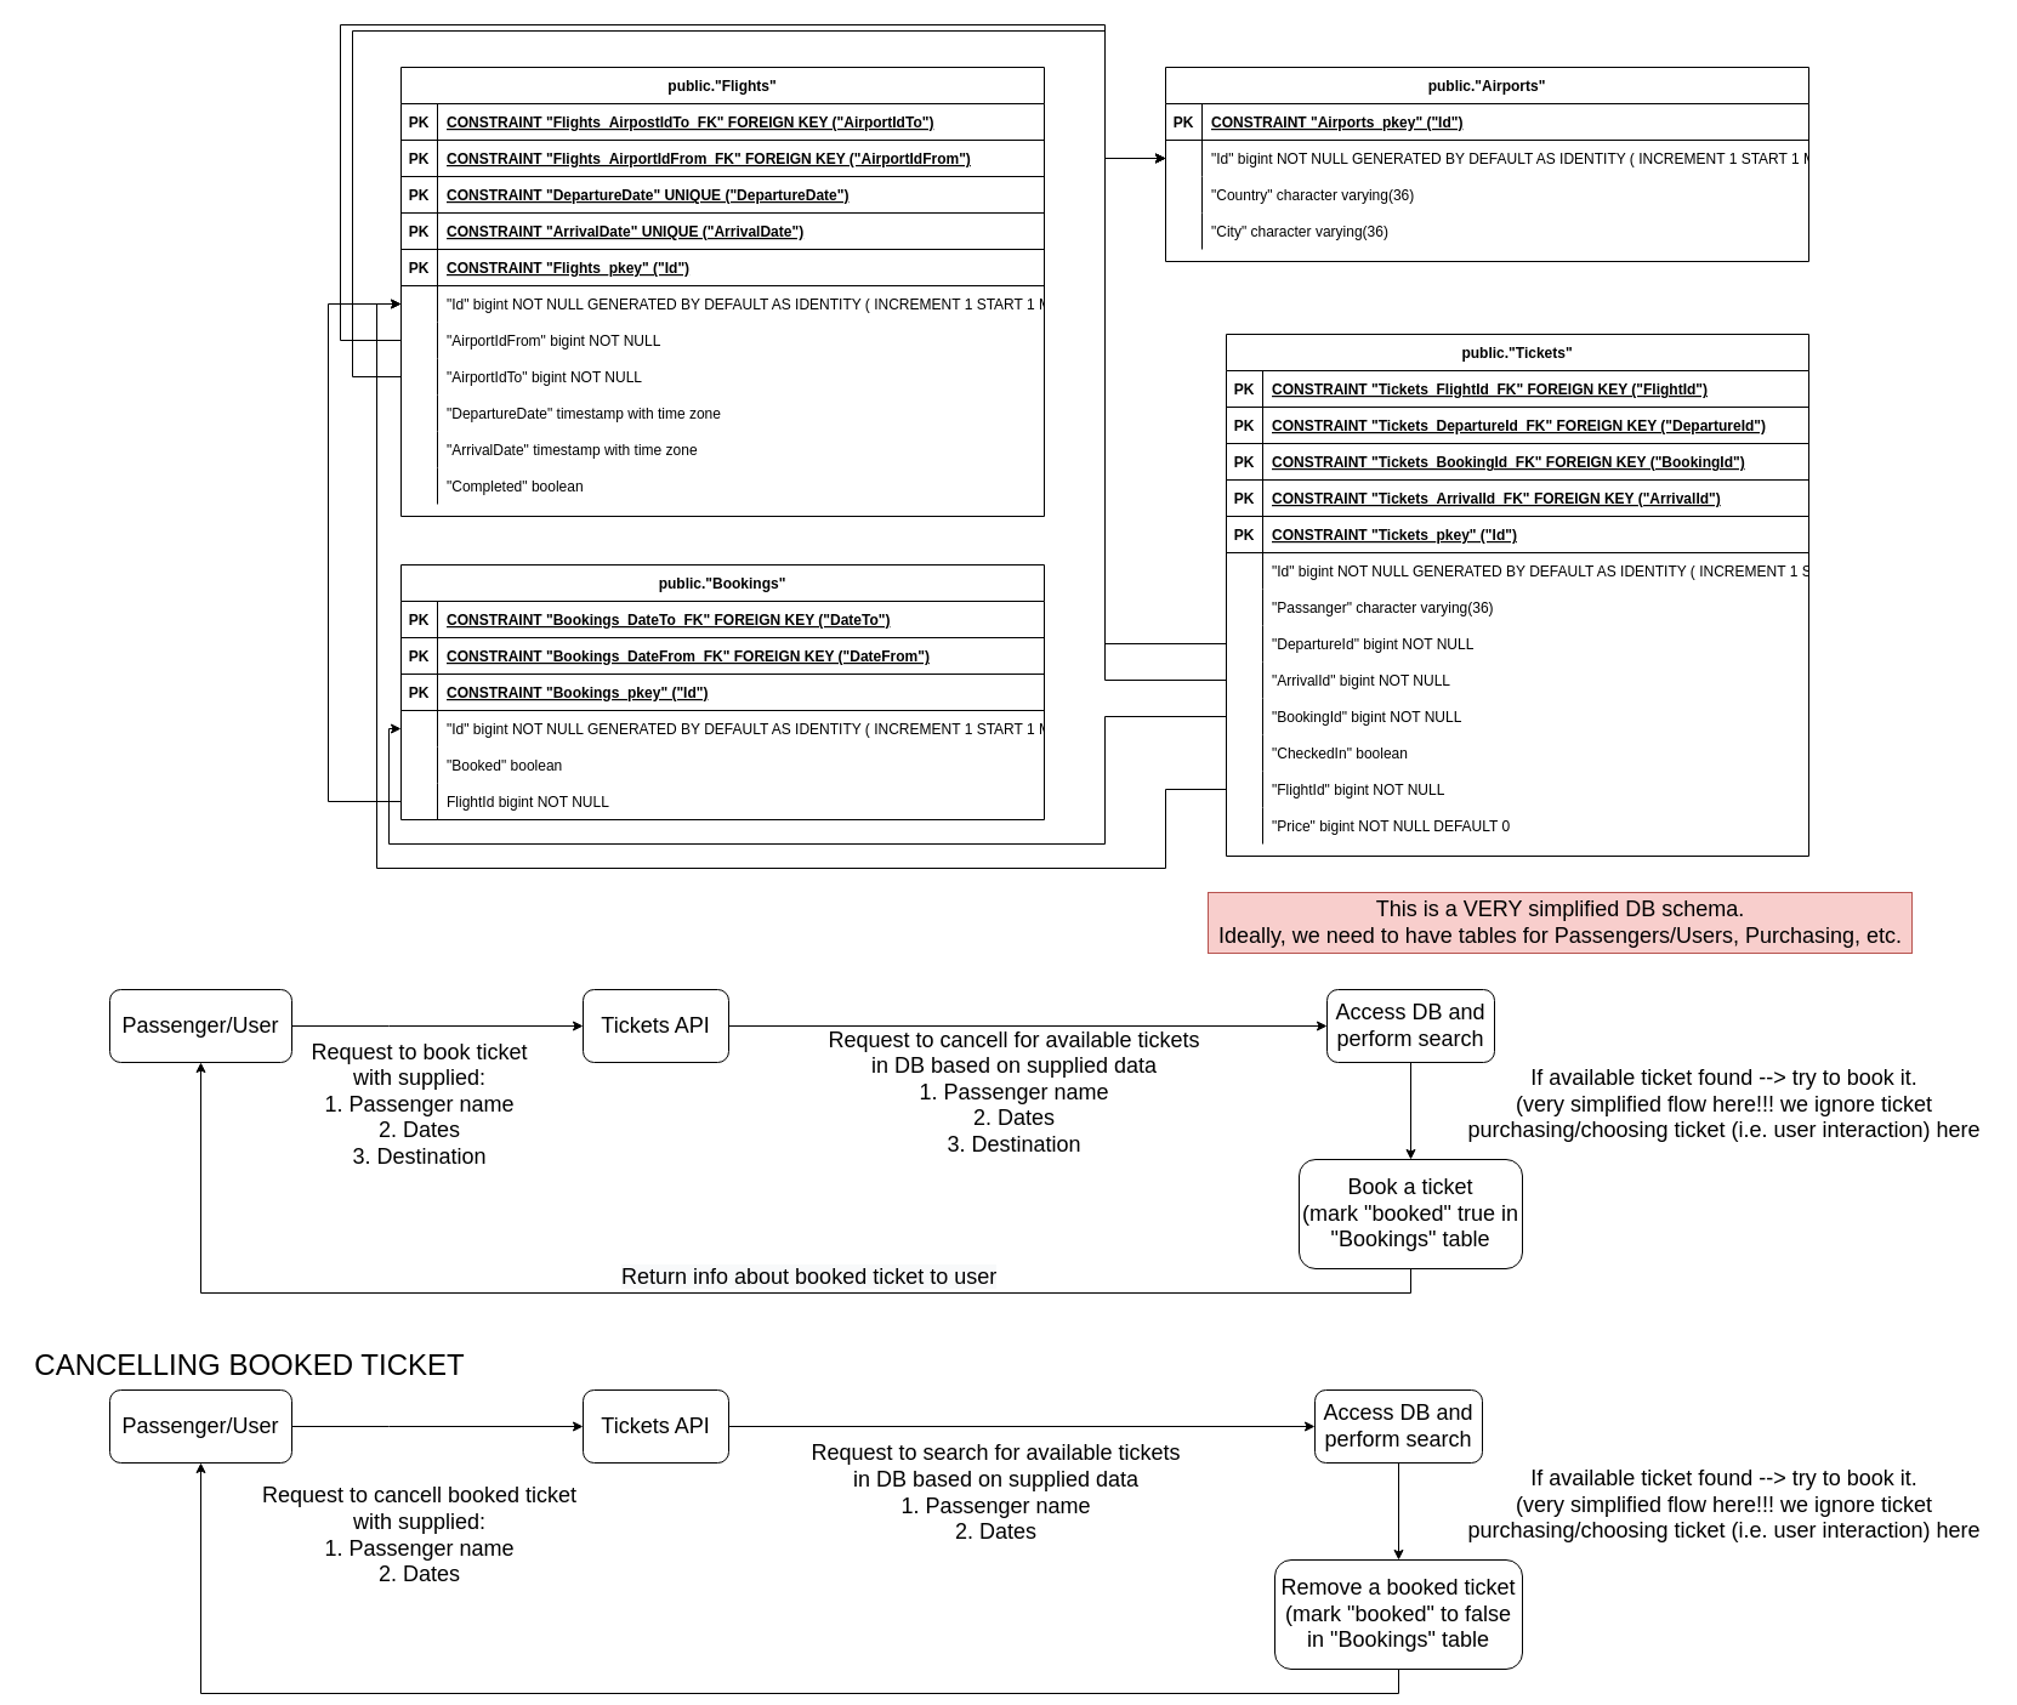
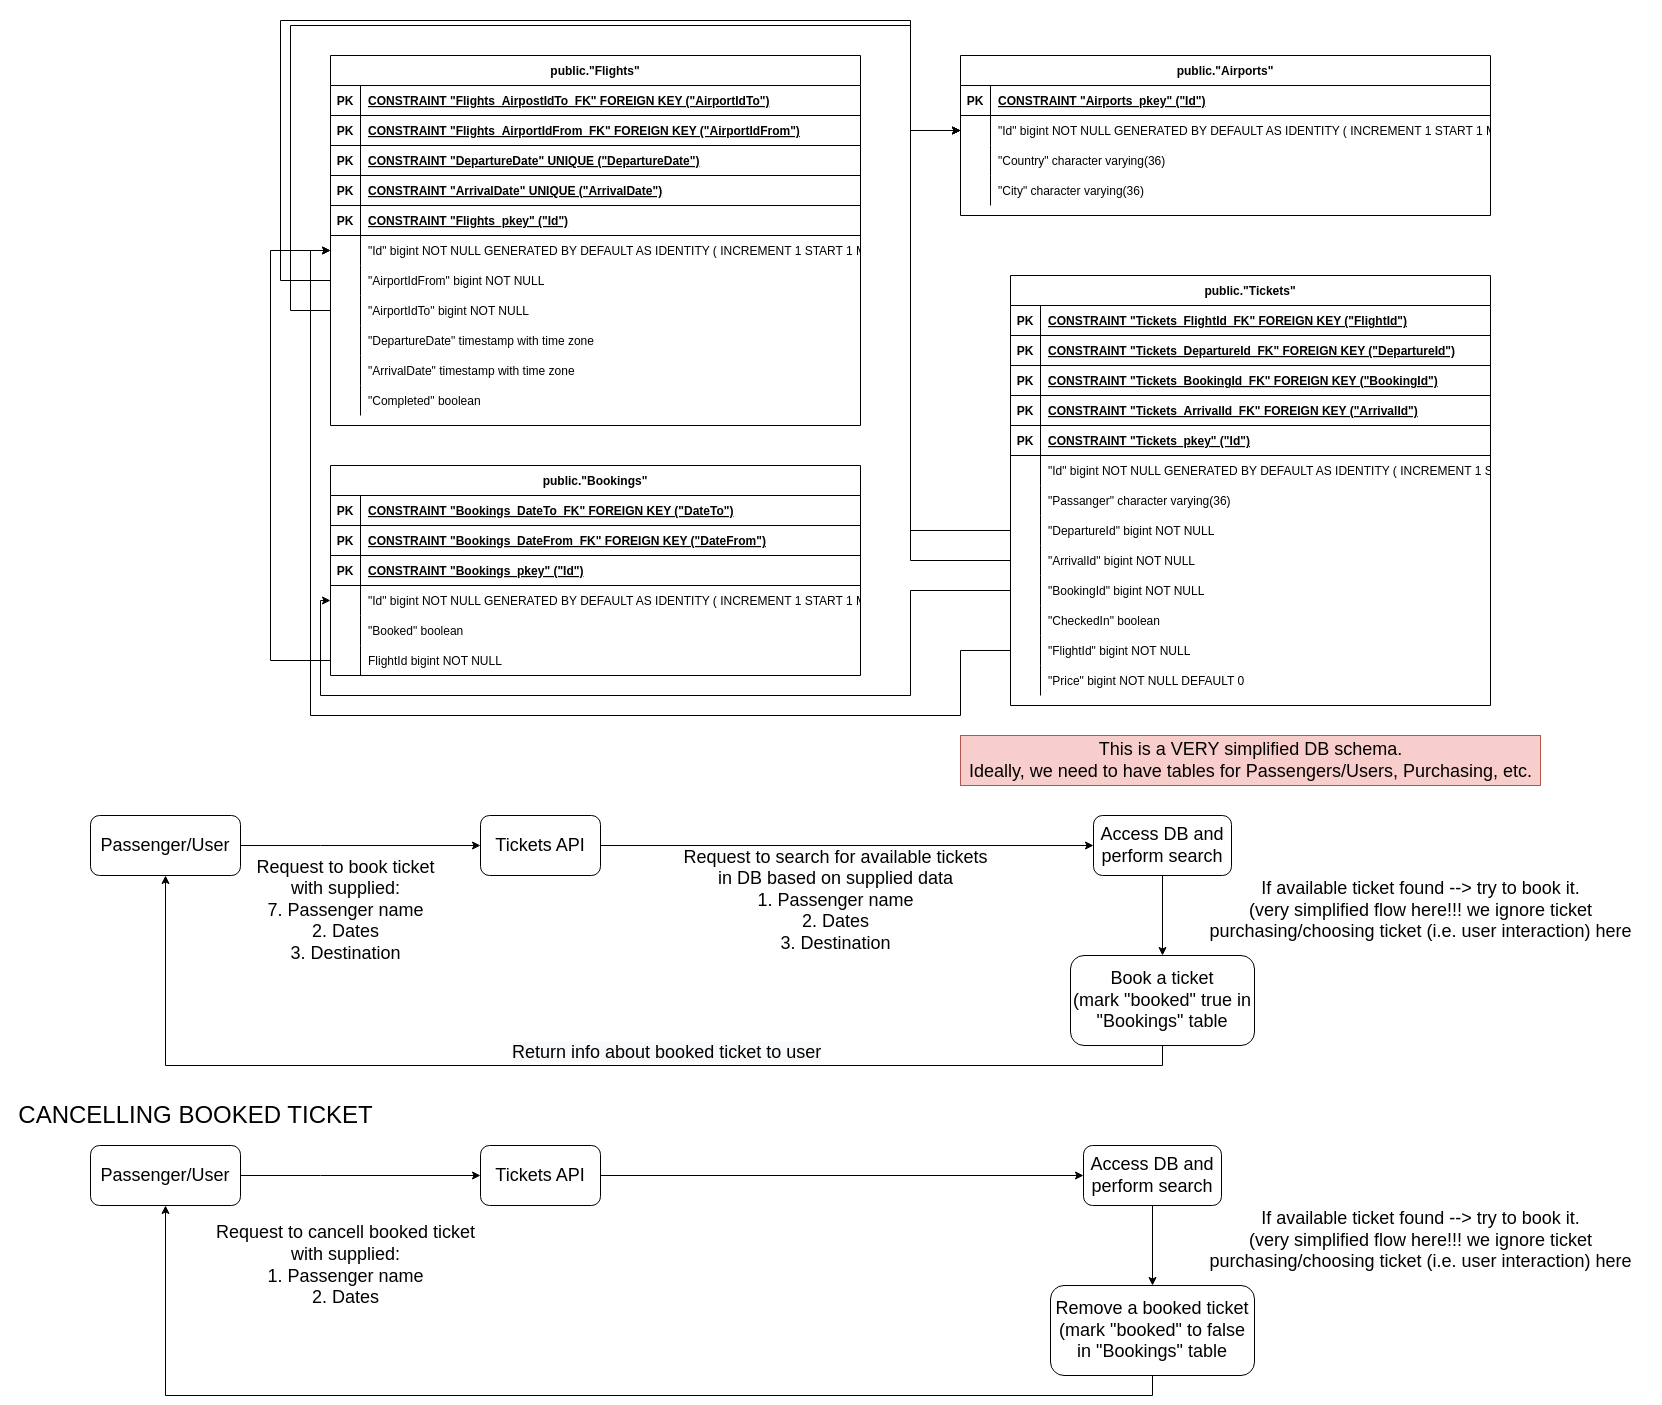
- <mxCell id="139" value="This is a VERY simplified DB schema. &lt;br&gt;Ideally, we need to have tables for Passengers/Users, Purchasing, etc." style="text;html=1;align=center;verticalAlign=middle;resizable=0;points=[];autosize=1;strokeColor=#b85450;fillColor=#f8cecc;fontSize=18;" parent="1" vertex="1"><mxGeometry x="995" y="735" width="580" height="50" as="geometry" /></mxCell>
+ <mxCell id="139" value="This is a VERY simplified DB schema. &lt;br&gt;Ideally, we need to have tables for Passengers/Users, Purchasing, etc." style="text;html=1;align=center;verticalAlign=middle;resizable=0;points=[];autosize=1;strokeColor=#b85450;fillColor=#f8cecc;fontSize=18;" parent="1" vertex="1"><mxGeometry x="960" y="735" width="580" height="50" as="geometry" /></mxCell>
- <mxCell id="122" value="Request to cancell for available tickets &lt;br&gt;in DB based on supplied data&lt;br&gt;1. Passenger name&lt;br&gt;2. Dates&lt;br&gt;3. Destination" style="text;html=1;align=center;verticalAlign=middle;resizable=0;points=[];autosize=1;strokeColor=none;fillColor=none;fontSize=18;" parent="1" vertex="1"><mxGeometry x="675" y="840" width="320" height="120" as="geometry" /></mxCell>
+ <mxCell id="122" value="Request to search for available tickets &lt;br&gt;in DB based on supplied data&lt;br&gt;1. Passenger name&lt;br&gt;2. Dates&lt;br&gt;3. Destination" style="text;html=1;align=center;verticalAlign=middle;resizable=0;points=[];autosize=1;strokeColor=none;fillColor=none;fontSize=18;" parent="1" vertex="1"><mxGeometry x="675" y="840" width="320" height="120" as="geometry" /></mxCell>
- <mxCell id="119" value="Request to book ticket&lt;br&gt;with supplied:&lt;br&gt;1. Passenger name&lt;br&gt;2. Dates&lt;br&gt;3. Destination" style="text;html=1;align=center;verticalAlign=middle;resizable=0;points=[];autosize=1;strokeColor=none;fillColor=none;fontSize=18;" parent="1" vertex="1"><mxGeometry x="250" y="850" width="190" height="120" as="geometry" /></mxCell>
+ <mxCell id="119" value="Request to book ticket&lt;br&gt;with supplied:&lt;br&gt;7. Passenger name&lt;br&gt;2. Dates&lt;br&gt;3. Destination" style="text;html=1;align=center;verticalAlign=middle;resizable=0;points=[];autosize=1;strokeColor=none;fillColor=none;fontSize=18;" parent="1" vertex="1"><mxGeometry x="250" y="850" width="190" height="120" as="geometry" /></mxCell>
- <mxCell id="138" value="&lt;font style=&quot;font-size: 24px;&quot;&gt;CANCELLING BOOKED TICKET&lt;/font&gt;" style="text;html=1;align=center;verticalAlign=middle;resizable=0;points=[];autosize=1;strokeColor=none;fillColor=none;" parent="1" vertex="1"><mxGeometry x="20" y="1115" width="370" height="20" as="geometry" /></mxCell>
+ <mxCell id="138" value="&lt;font style=&quot;font-size: 24px;&quot;&gt;CANCELLING BOOKED TICKET&lt;/font&gt;" style="text;html=1;align=center;verticalAlign=middle;resizable=0;points=[];autosize=1;strokeColor=none;fillColor=none;" parent="1" vertex="1"><mxGeometry x="10" y="1105" width="370" height="20" as="geometry" /></mxCell>
- <mxCell id="134" value="Request to search for available tickets &lt;br&gt;in DB based on supplied data&lt;br&gt;1. Passenger name&lt;br&gt;2. Dates" style="text;html=1;align=center;verticalAlign=middle;resizable=0;points=[];autosize=1;strokeColor=none;fillColor=none;fontSize=18;" parent="1" vertex="1"><mxGeometry x="660" y="1185" width="320" height="90" as="geometry" /></mxCell>
